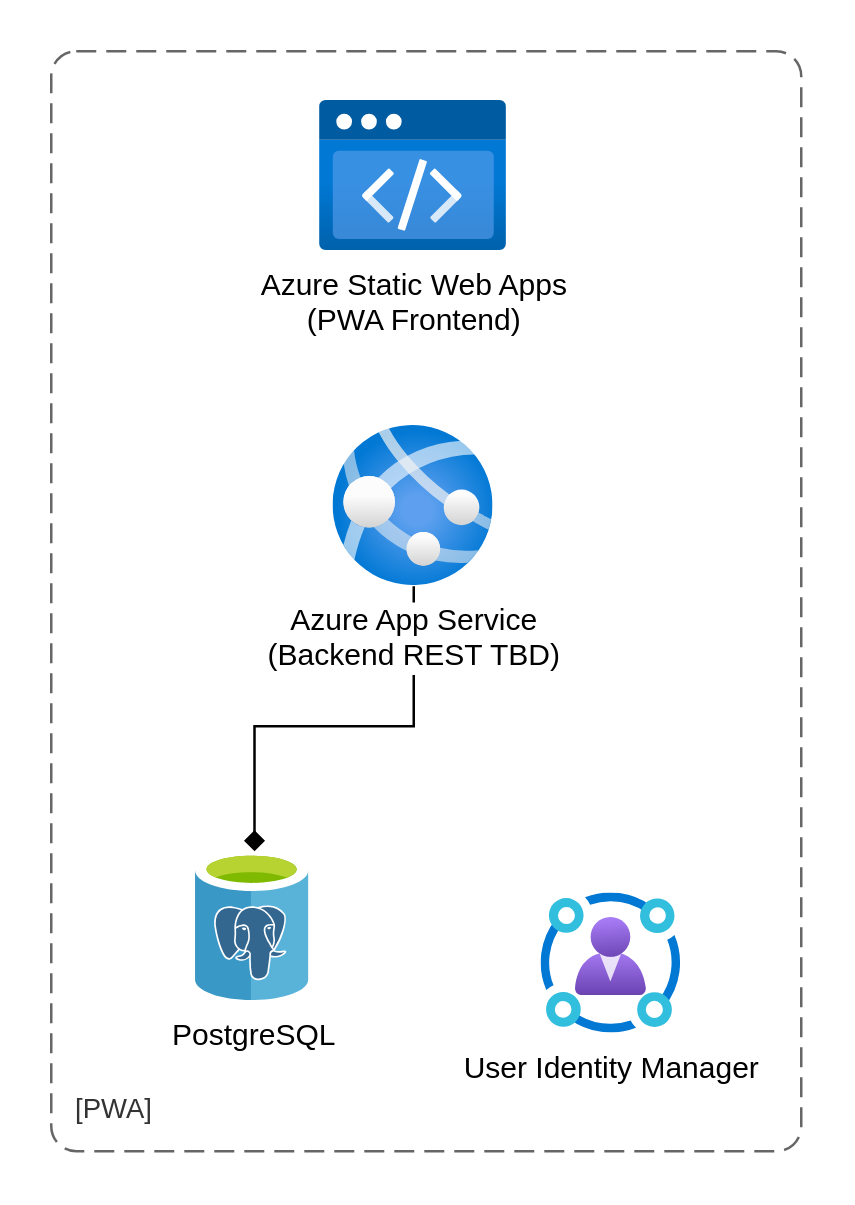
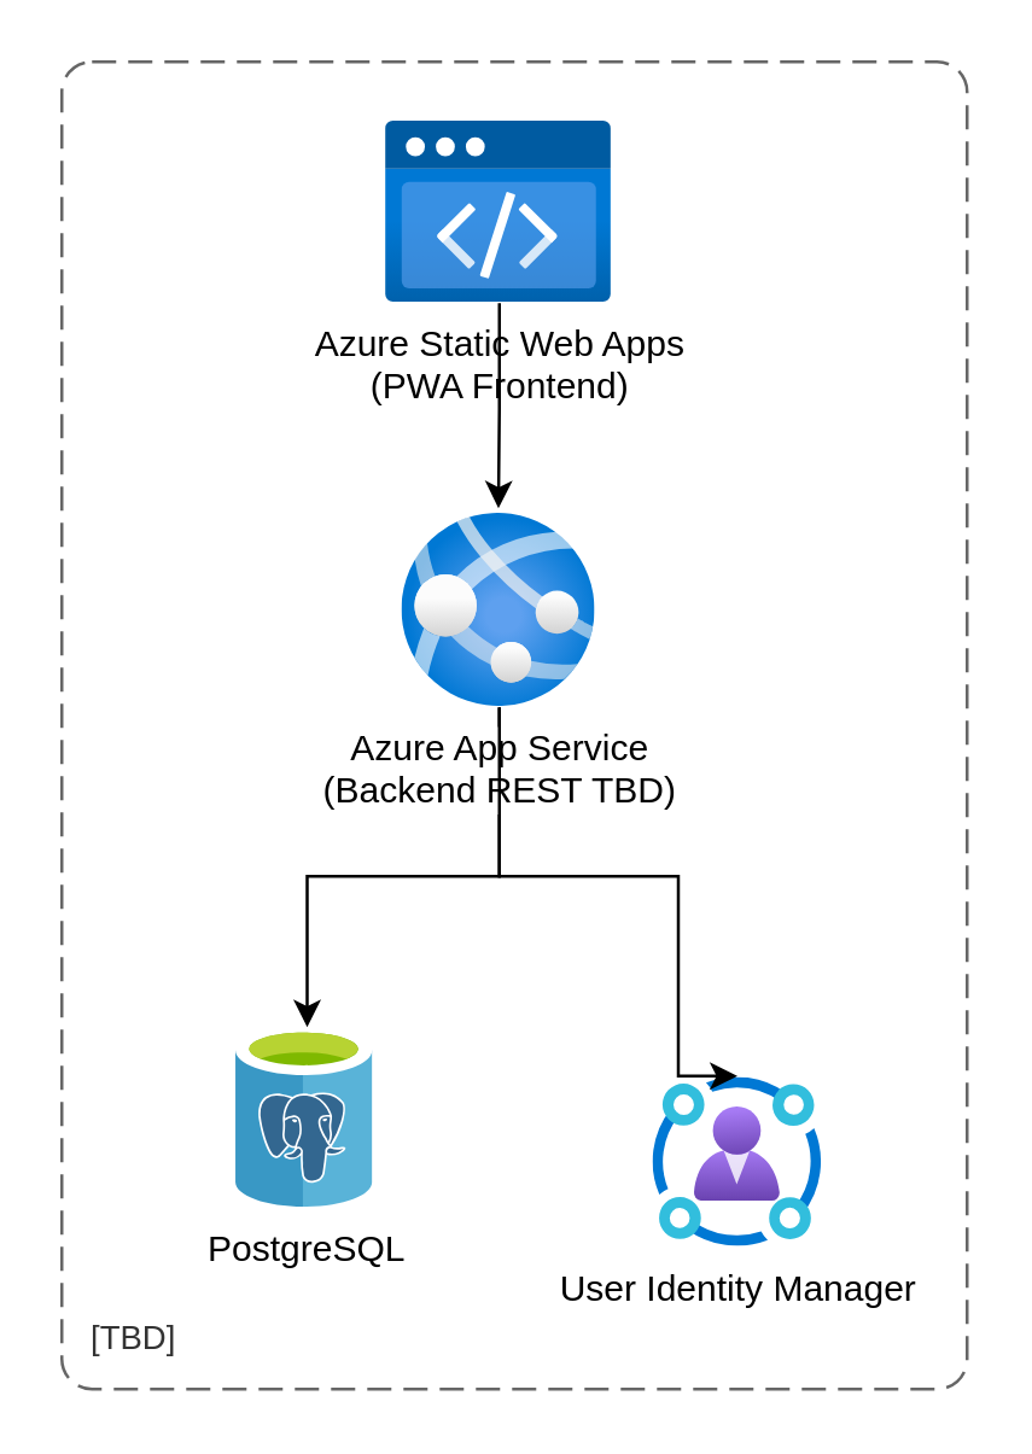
+ <mxCell id="8" style="edgeStyle=orthogonalEdgeStyle;rounded=0;orthogonalLoop=1;jettySize=auto;html=1;entryX=0.495;entryY=-0.031;entryDx=0;entryDy=0;entryPerimeter=0;" parent="1" source="6" target="5" edge="1"><mxGeometry relative="1" as="geometry"><mxPoint x="123.099" y="79.607" as="targetPoint" /></mxGeometry></mxCell>
+ <mxCell id="7" style="edgeStyle=orthogonalEdgeStyle;rounded=0;orthogonalLoop=1;jettySize=auto;html=1;entryX=0.495;entryY=-0.014;entryDx=0;entryDy=0;entryPerimeter=0;" parent="1" source="5" target="3" edge="1"><mxGeometry relative="1" as="geometry"><Array as="points"><mxPoint x="165.32" y="290" /><mxPoint x="224.32" y="290" /></Array></mxGeometry></mxCell>
- <mxCell id="4" style="edgeStyle=orthogonalEdgeStyle;rounded=0;orthogonalLoop=1;jettySize=auto;html=1;endArrow=diamond;" parent="1" source="5" target="2" edge="1"><mxGeometry relative="1" as="geometry"><Array as="points"><mxPoint x="165.32" y="290" /><mxPoint x="101.32" y="290" /></Array></mxGeometry></mxCell>
+ <mxCell id="4" style="edgeStyle=orthogonalEdgeStyle;rounded=0;orthogonalLoop=1;jettySize=auto;html=1;" parent="1" source="5" target="2" edge="1"><mxGeometry relative="1" as="geometry"><Array as="points"><mxPoint x="165.32" y="290" /><mxPoint x="101.32" y="290" /></Array></mxGeometry></mxCell>
- <mxCell id="9" value="&lt;font style=&quot;font-size: 16px&quot;&gt;&lt;b&gt;&lt;div style=&quot;text-align: left&quot;&gt;&#10;&lt;/div&gt;&lt;/b&gt;&lt;/font&gt;&lt;div style=&quot;text-align: left&quot;&gt;[PWA]&lt;/div&gt;" style="rounded=1;fontSize=11;whiteSpace=wrap;html=1;dashed=1;arcSize=20;fillColor=none;strokeColor=#666666;fontColor=#333333;labelBackgroundColor=none;align=left;verticalAlign=bottom;labelBorderColor=none;spacingTop=0;spacing=10;dashPattern=8 4;metaEdit=1;rotatable=0;perimeter=rectanglePerimeter;noLabel=0;labelPadding=0;allowArrows=0;connectable=0;expand=0;recursiveResize=0;editable=1;pointerEvents=0;absoluteArcSize=1;points=[[0.25,0,0],[0.5,0,0],[0.75,0,0],[1,0.25,0],[1,0.5,0],[1,0.75,0],[0.75,1,0],[0.5,1,0],[0.25,1,0],[0,0.75,0],[0,0.5,0],[0,0.25,0]];" parent="1" vertex="1"><mxGeometry x="20" y="20" width="300" height="440" as="geometry" /></mxCell>
+ <mxCell id="9" value="&lt;font style=&quot;font-size: 16px&quot;&gt;&lt;b&gt;&lt;div style=&quot;text-align: left&quot;&gt;&#10;&lt;/div&gt;&lt;/b&gt;&lt;/font&gt;&lt;div style=&quot;text-align: left&quot;&gt;[TBD]&lt;/div&gt;" style="rounded=1;fontSize=11;whiteSpace=wrap;html=1;dashed=1;arcSize=20;fillColor=none;strokeColor=#666666;fontColor=#333333;labelBackgroundColor=none;align=left;verticalAlign=bottom;labelBorderColor=none;spacingTop=0;spacing=10;dashPattern=8 4;metaEdit=1;rotatable=0;perimeter=rectanglePerimeter;noLabel=0;labelPadding=0;allowArrows=0;connectable=0;expand=0;recursiveResize=0;editable=1;pointerEvents=0;absoluteArcSize=1;points=[[0.25,0,0],[0.5,0,0],[0.75,0,0],[1,0.25,0],[1,0.5,0],[1,0.75,0],[0.75,1,0],[0.5,1,0],[0.25,1,0],[0,0.75,0],[0,0.5,0],[0,0.25,0]];" parent="1" vertex="1"><mxGeometry x="20" y="20" width="300" height="440" as="geometry" /></mxCell>
